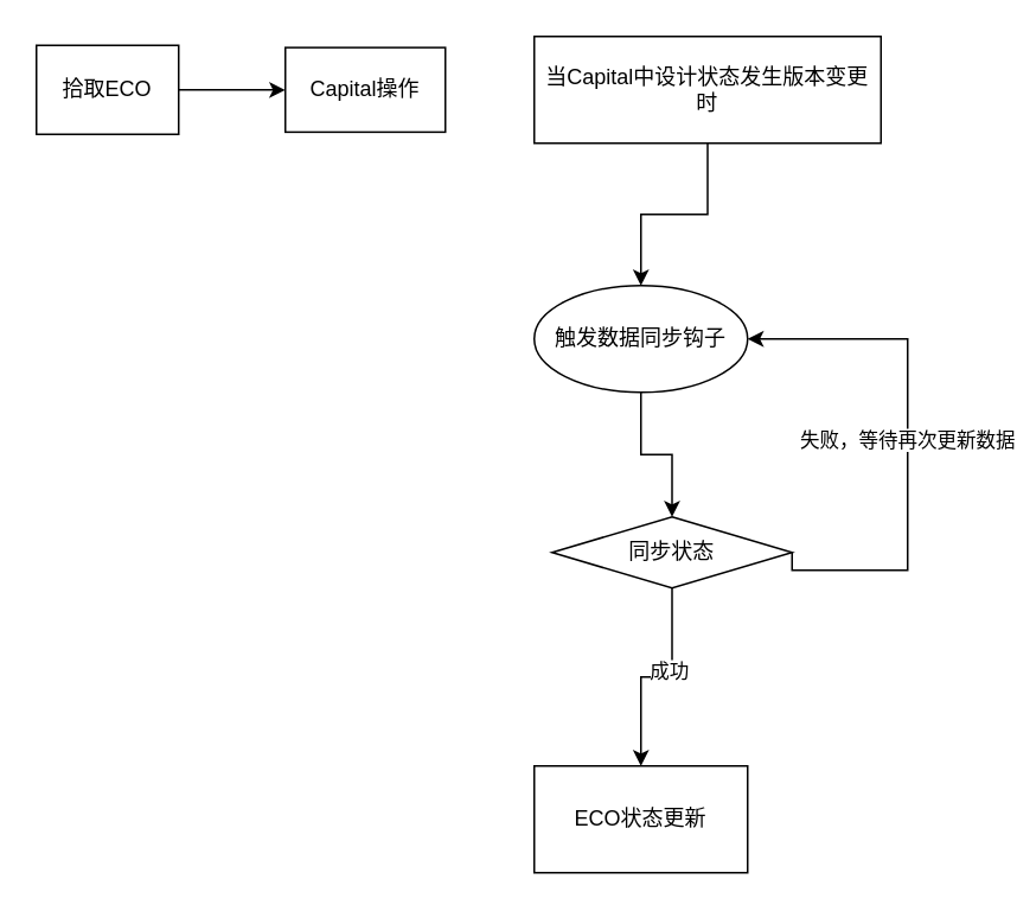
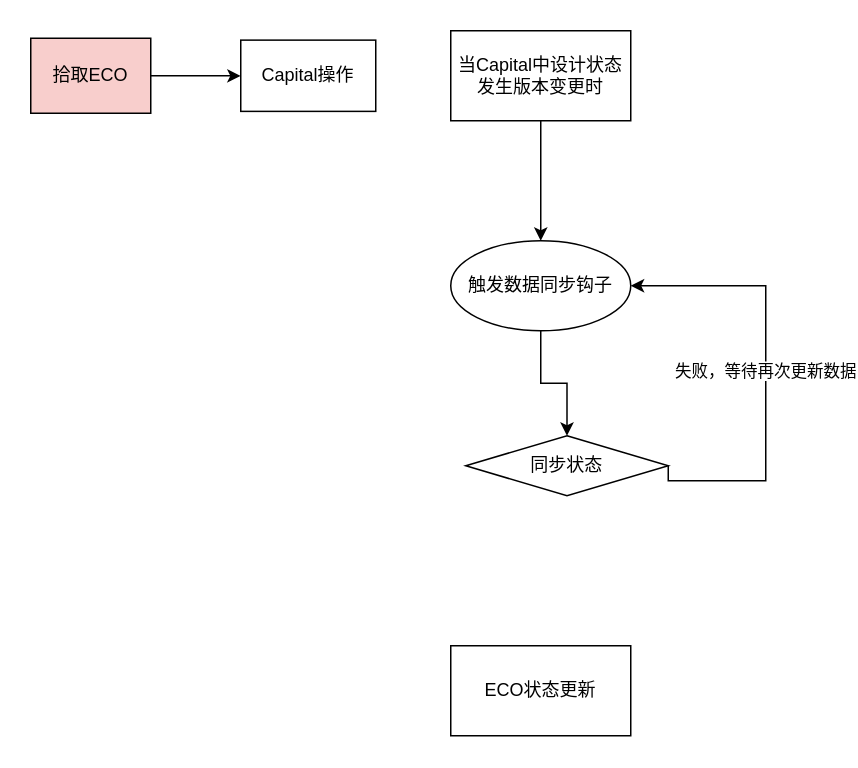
- <mxCell id="12" value="拾取ECO" style="rounded=0;whiteSpace=wrap;html=1;" vertex="1" parent="1"><mxGeometry x="20" y="25" width="80" height="50" as="geometry" /></mxCell>
+ <mxCell id="12" value="拾取ECO" style="rounded=0;whiteSpace=wrap;html=1;fillColor=#f8cecc;" vertex="1" parent="1"><mxGeometry x="20" y="25" width="80" height="50" as="geometry" /></mxCell>
- <mxCell id="3" value="当Capital中设计状态发生版本变更时" style="rounded=0;whiteSpace=wrap;html=1;" vertex="1" parent="1"><mxGeometry x="300" y="20" width="195" height="60" as="geometry" /></mxCell>
+ <mxCell id="3" value="当Capital中设计状态发生版本变更时" style="rounded=0;whiteSpace=wrap;html=1;" vertex="1" parent="1"><mxGeometry x="300" y="20" width="120" height="60" as="geometry" /></mxCell>
- <mxCell id="6" value="" style="edgeStyle=orthogonalEdgeStyle;rounded=0;orthogonalLoop=1;jettySize=auto;html=1;" edge="1" parent="1" source="9" target="10"><mxGeometry relative="1" as="geometry" /></mxCell>
- <mxCell id="7" value="成功" style="edgeLabel;html=1;align=center;verticalAlign=middle;resizable=0;points=[];" vertex="1" connectable="0" parent="6"><mxGeometry x="-0.212" y="-2" relative="1" as="geometry"><mxPoint as="offset" /></mxGeometry></mxCell>
